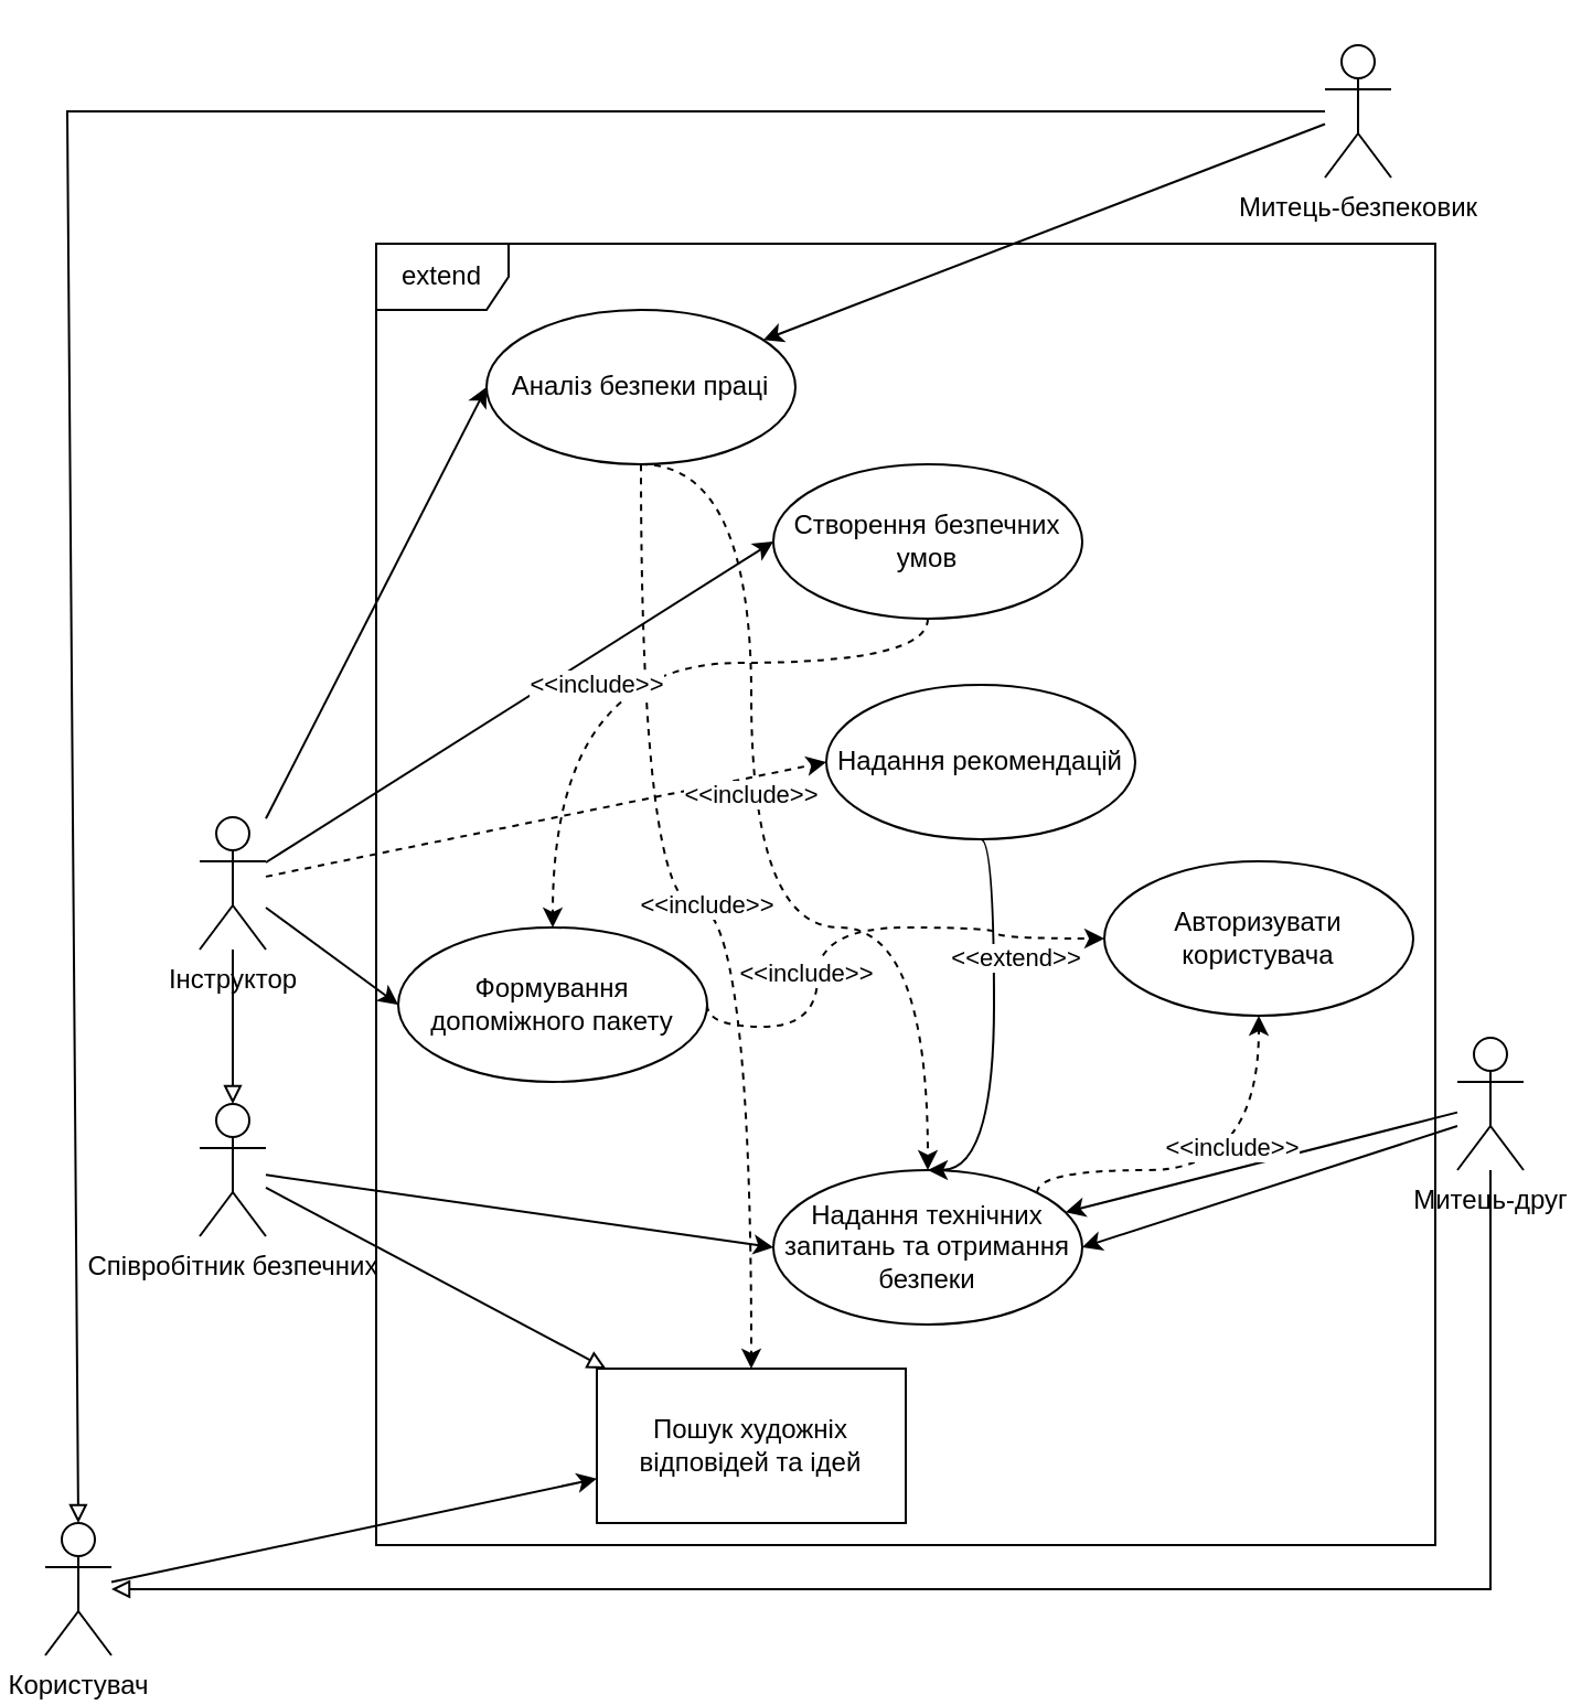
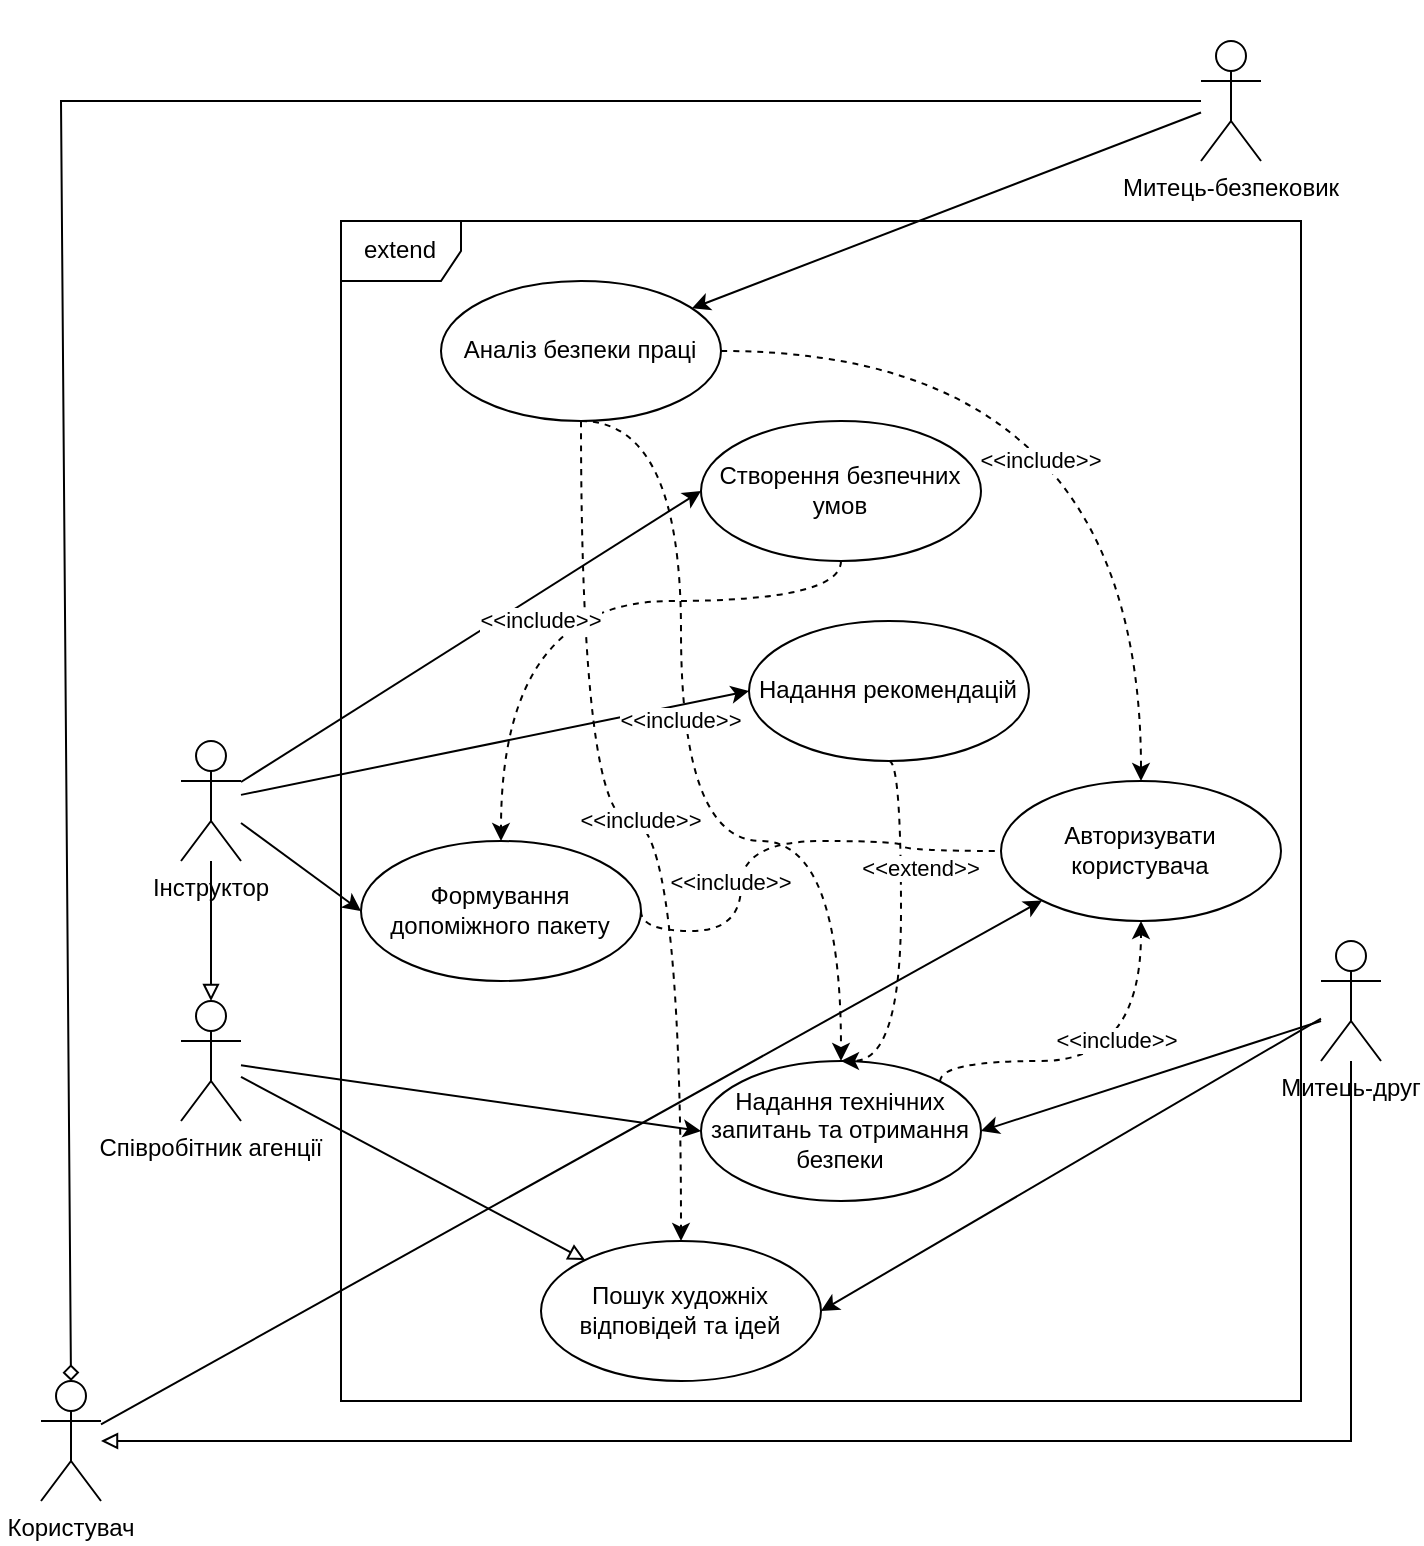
+ <mxCell id="32" value="&amp;lt;&amp;lt;include&amp;gt;&amp;gt;" style="endArrow=classic;dashed=1;html=1;rounded=0;startArrow=none;startFill=0;endFill=1;edgeStyle=orthogonalEdgeStyle;curved=1;exitX=1;exitY=0.5;exitDx=0;exitDy=0;entryX=0.5;entryY=0;entryDx=0;entryDy=0;" edge="1" parent="1" source="4" target="30"><mxGeometry x="0.247" y="-50" width="50" height="50" relative="1" as="geometry"><mxPoint x="500" y="170" as="sourcePoint" /><mxPoint x="580" y="240" as="targetPoint" /><Array as="points" /><mxPoint as="offset" /></mxGeometry></mxCell>
- <mxCell id="14" value="" style="endArrow=classic;html=1;rounded=0;entryX=0;entryY=0.5;entryDx=0;entryDy=0;" parent="1" source="7" target="4" edge="1"><mxGeometry width="50" height="50" relative="1" as="geometry"><mxPoint x="350" y="440" as="sourcePoint" /><mxPoint x="400" y="390" as="targetPoint" /></mxGeometry></mxCell>
- <mxCell id="16" value="" style="endArrow=classic;html=1;rounded=0;entryX=0;entryY=0.5;entryDx=0;entryDy=0;dashed=1;" parent="1" source="7" target="8" edge="1"><mxGeometry width="50" height="50" relative="1" as="geometry"><mxPoint x="350" y="440" as="sourcePoint" /><mxPoint x="400" y="390" as="targetPoint" /></mxGeometry></mxCell>
+ <mxCell id="16" value="" style="endArrow=classic;html=1;rounded=0;entryX=0;entryY=0.5;entryDx=0;entryDy=0;" parent="1" source="7" target="8" edge="1"><mxGeometry width="50" height="50" relative="1" as="geometry"><mxPoint x="350" y="440" as="sourcePoint" /><mxPoint x="400" y="390" as="targetPoint" /></mxGeometry></mxCell>
- <mxCell id="34" value="&amp;lt;&amp;lt;include&amp;gt;&amp;gt;" style="endArrow=classic;dashed=1;html=1;rounded=0;entryX=0;entryY=0.5;entryDx=0;entryDy=0;startArrow=none;startFill=0;endFill=1;edgeStyle=orthogonalEdgeStyle;curved=1;exitX=1;exitY=0.5;exitDx=0;exitDy=0;" edge="1" parent="1" source="9" target="30"><mxGeometry x="-0.304" y="5" width="50" height="50" relative="1" as="geometry"><mxPoint x="350" y="465" as="sourcePoint" /><mxPoint x="451" y="385" as="targetPoint" /><Array as="points"><mxPoint x="320" y="465" /><mxPoint x="370" y="465" /><mxPoint x="370" y="420" /><mxPoint x="451" y="420" /><mxPoint x="451" y="425" /></Array><mxPoint as="offset" /></mxGeometry></mxCell>
+ <mxCell id="34" value="&amp;lt;&amp;lt;include&amp;gt;&amp;gt;" style="endArrow=none;dashed=1;html=1;rounded=0;entryX=0;entryY=0.5;entryDx=0;entryDy=0;startArrow=none;startFill=0;endFill=1;edgeStyle=orthogonalEdgeStyle;curved=1;exitX=1;exitY=0.5;exitDx=0;exitDy=0;" edge="1" parent="1" source="9" target="30"><mxGeometry x="-0.304" y="5" width="50" height="50" relative="1" as="geometry"><mxPoint x="350" y="465" as="sourcePoint" /><mxPoint x="451" y="385" as="targetPoint" /><Array as="points"><mxPoint x="320" y="465" /><mxPoint x="370" y="465" /><mxPoint x="370" y="420" /><mxPoint x="451" y="420" /><mxPoint x="451" y="425" /></Array><mxPoint as="offset" /></mxGeometry></mxCell>
- <mxCell id="24" value="&amp;lt;&amp;lt;extend&amp;gt;&amp;gt;" style="endArrow=classic;dashed=0;html=1;rounded=0;exitX=0.5;exitY=1;exitDx=0;exitDy=0;entryX=0.5;entryY=0;entryDx=0;entryDy=0;startArrow=none;startFill=0;endFill=1;edgeStyle=orthogonalEdgeStyle;curved=1;" parent="1" source="8" target="10" edge="1"><mxGeometry x="-0.359" y="10" width="50" height="50" relative="1" as="geometry"><mxPoint x="450" y="-30" as="sourcePoint" /><mxPoint x="280" y="110" as="targetPoint" /><Array as="points"><mxPoint x="450" y="380" /><mxPoint x="450" y="530" /></Array><mxPoint as="offset" /></mxGeometry></mxCell>
+ <mxCell id="24" value="&amp;lt;&amp;lt;extend&amp;gt;&amp;gt;" style="endArrow=classic;dashed=1;html=1;rounded=0;exitX=0.5;exitY=1;exitDx=0;exitDy=0;entryX=0.5;entryY=0;entryDx=0;entryDy=0;startArrow=none;startFill=0;endFill=1;edgeStyle=orthogonalEdgeStyle;curved=1;" parent="1" source="8" target="10" edge="1"><mxGeometry x="-0.359" y="10" width="50" height="50" relative="1" as="geometry"><mxPoint x="450" y="-30" as="sourcePoint" /><mxPoint x="280" y="110" as="targetPoint" /><Array as="points"><mxPoint x="450" y="380" /><mxPoint x="450" y="530" /></Array><mxPoint as="offset" /></mxGeometry></mxCell>
- <mxCell id="17" value="" style="endArrow=classic;html=1;rounded=0;" parent="1" source="12" target="10" edge="1"><mxGeometry width="50" height="50" relative="1" as="geometry"><mxPoint x="570" y="510" as="sourcePoint" /><mxPoint x="400" y="390" as="targetPoint" /></mxGeometry></mxCell>
+ <mxCell id="17" value="" style="endArrow=classic;html=1;rounded=0;entryX=1;entryY=0.5;entryDx=0;entryDy=0;" parent="1" source="12" target="11" edge="1"><mxGeometry width="50" height="50" relative="1" as="geometry"><mxPoint x="570" y="510" as="sourcePoint" /><mxPoint x="400" y="390" as="targetPoint" /></mxGeometry></mxCell>
- <mxCell id="3" value="Співробітник безпечних" style="shape=umlActor;verticalLabelPosition=bottom;verticalAlign=top;html=1;" parent="1" vertex="1"><mxGeometry x="90" y="500" width="30" height="60" as="geometry" /></mxCell>
+ <mxCell id="3" value="Співробітник агенції" style="shape=umlActor;verticalLabelPosition=bottom;verticalAlign=top;html=1;" parent="1" vertex="1"><mxGeometry x="90" y="500" width="30" height="60" as="geometry" /></mxCell>
- <mxCell id="11" value="Пошук художніх відповідей та ідей" style="whiteSpace=wrap;html=1;rounded=0;" parent="1" vertex="1"><mxGeometry x="270" y="620" width="140" height="70" as="geometry" /></mxCell>
+ <mxCell id="11" value="Пошук художніх відповідей та ідей" style="ellipse;whiteSpace=wrap;html=1;" parent="1" vertex="1"><mxGeometry x="270" y="620" width="140" height="70" as="geometry" /></mxCell>
- <mxCell id="29" value="" style="endArrow=block;html=1;rounded=0;endFill=0;entryX=0.5;entryY=0;entryDx=0;entryDy=0;entryPerimeter=0;" edge="1" parent="1" source="6" target="25"><mxGeometry width="50" height="50" relative="1" as="geometry"><mxPoint x="500" y="40" as="sourcePoint" /><mxPoint x="60" y="730" as="targetPoint" /><Array as="points"><mxPoint x="30" y="50" /></Array></mxGeometry></mxCell>
+ <mxCell id="29" value="" style="endArrow=diamond;html=1;rounded=0;endFill=0;entryX=0.5;entryY=0;entryDx=0;entryDy=0;entryPerimeter=0;" edge="1" parent="1" source="6" target="25"><mxGeometry width="50" height="50" relative="1" as="geometry"><mxPoint x="500" y="40" as="sourcePoint" /><mxPoint x="60" y="730" as="targetPoint" /><Array as="points"><mxPoint x="30" y="50" /></Array></mxGeometry></mxCell>
- <mxCell id="31" value="" style="endArrow=classic;html=1;rounded=0;" edge="1" parent="1" source="25" target="11"><mxGeometry width="50" height="50" relative="1" as="geometry"><mxPoint x="130" y="542" as="sourcePoint" /><mxPoint x="360" y="575" as="targetPoint" /></mxGeometry></mxCell>
+ <mxCell id="31" value="" style="endArrow=classic;html=1;rounded=0;entryX=0;entryY=1;entryDx=0;entryDy=0;" edge="1" parent="1" source="25" target="30"><mxGeometry width="50" height="50" relative="1" as="geometry"><mxPoint x="130" y="542" as="sourcePoint" /><mxPoint x="360" y="575" as="targetPoint" /></mxGeometry></mxCell>
